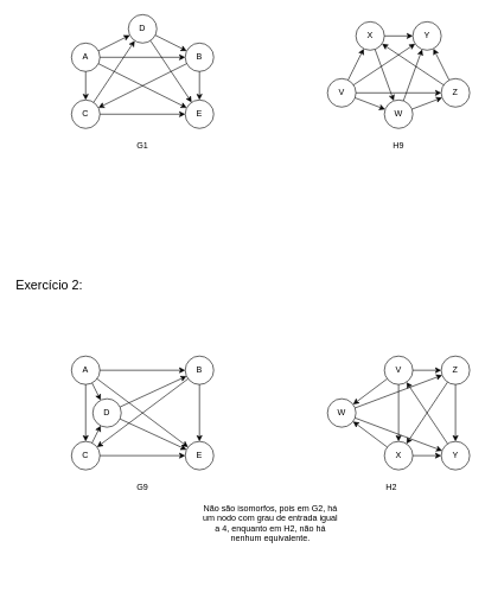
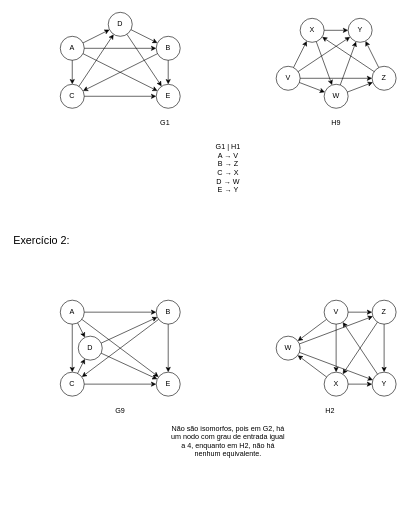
- <mxCell id="7" value="G1" style="text;html=1;align=center;verticalAlign=middle;whiteSpace=wrap;rounded=0;" vertex="1" parent="1"><mxGeometry x="170" y="190" width="60" height="30" as="geometry" /></mxCell>
+ <mxCell id="7" value="G1" style="text;html=1;align=center;verticalAlign=middle;whiteSpace=wrap;rounded=0;" vertex="1" parent="1"><mxGeometry x="245" y="190" width="60" height="30" as="geometry" /></mxCell>
+ <mxCell id="34" value="&lt;div&gt;G1 | H1&lt;/div&gt;A → V&lt;div&gt;B → Z&lt;br&gt;&lt;/div&gt;&lt;div&gt;C → X&lt;br&gt;&lt;/div&gt;&lt;div&gt;D → W&lt;br&gt;&lt;/div&gt;&lt;div&gt;E → Y&lt;br&gt;&lt;/div&gt;" style="text;html=1;align=center;verticalAlign=middle;whiteSpace=wrap;rounded=0;" vertex="1" parent="1"><mxGeometry x="340" y="220" width="80" height="120" as="geometry" /></mxCell>
